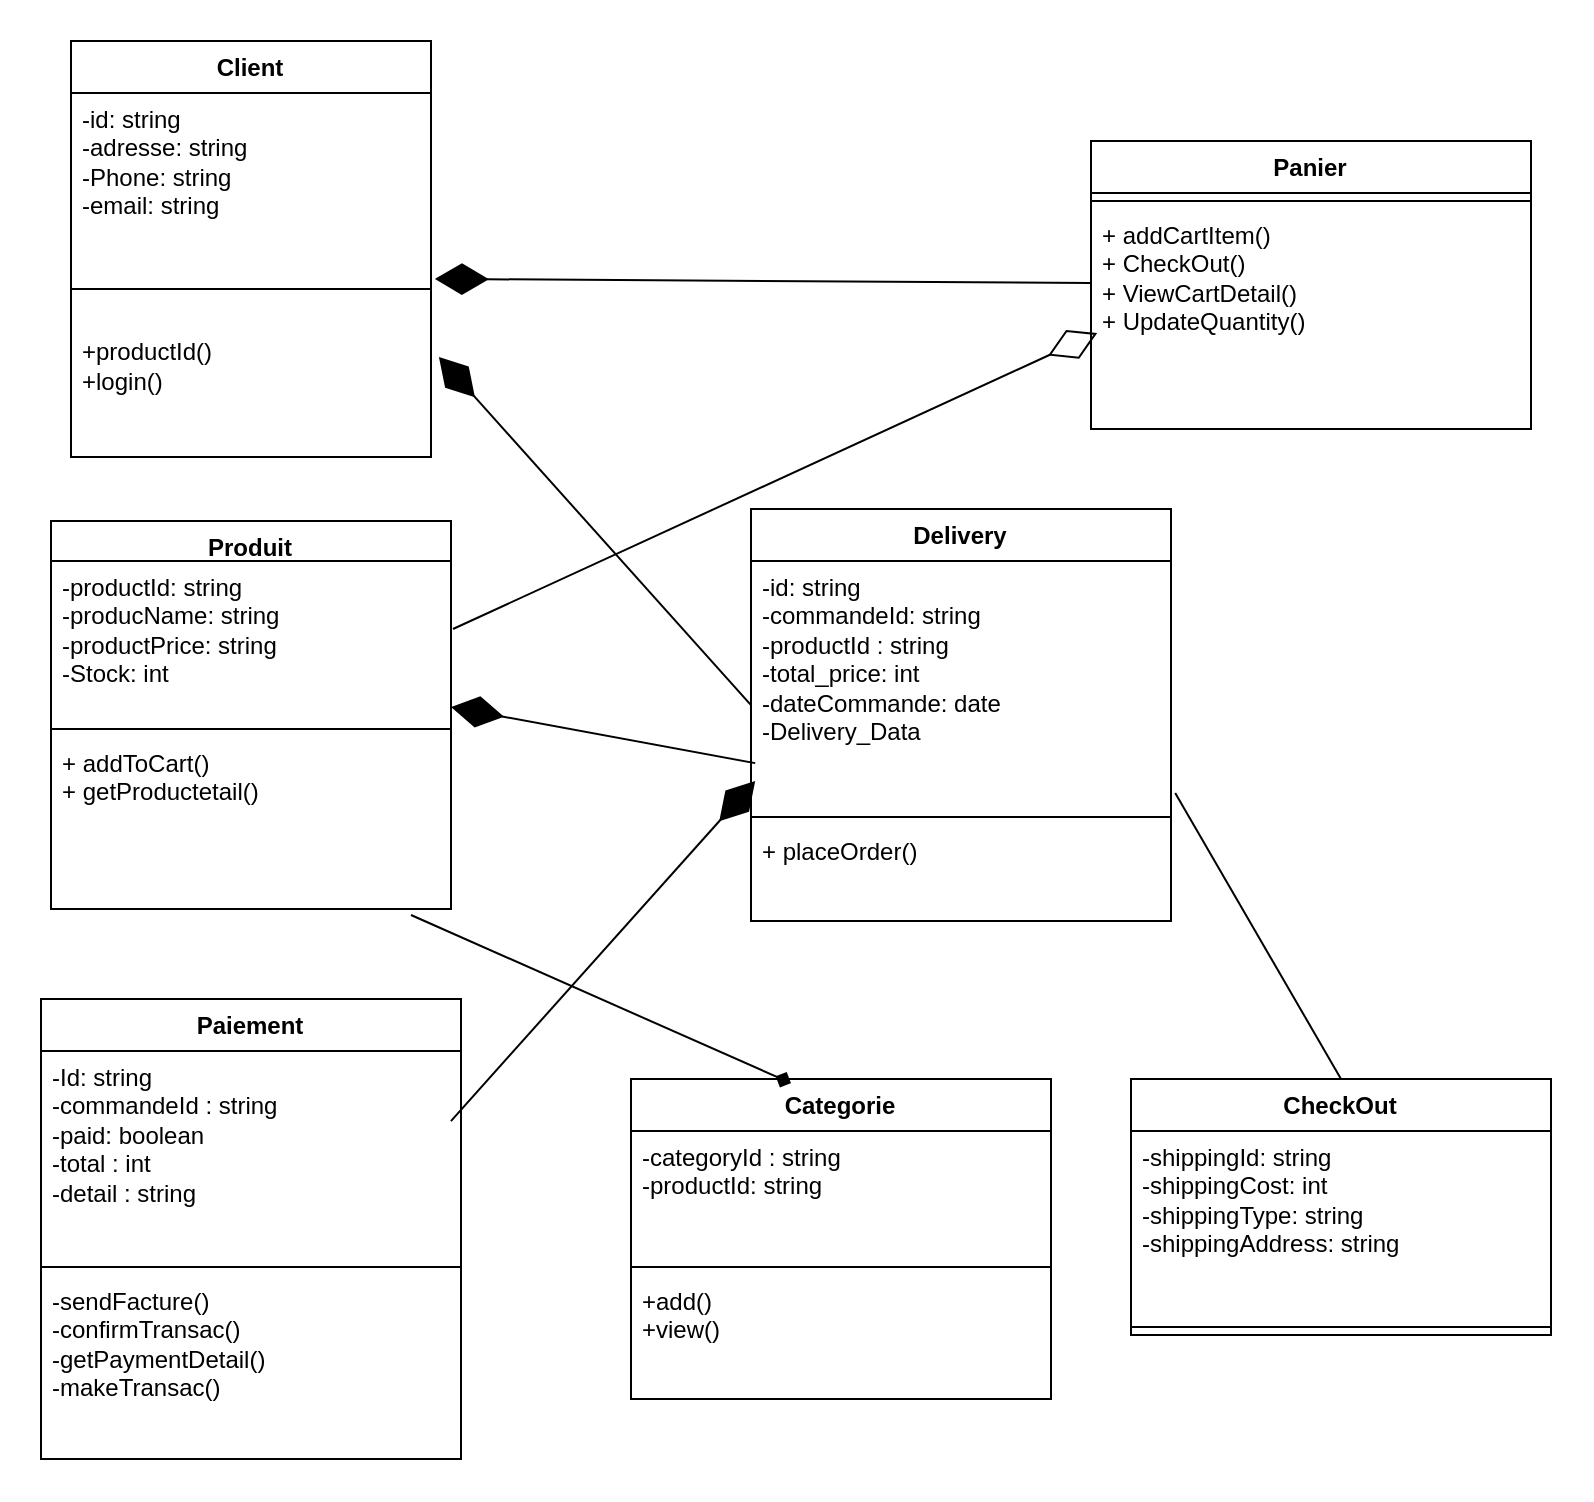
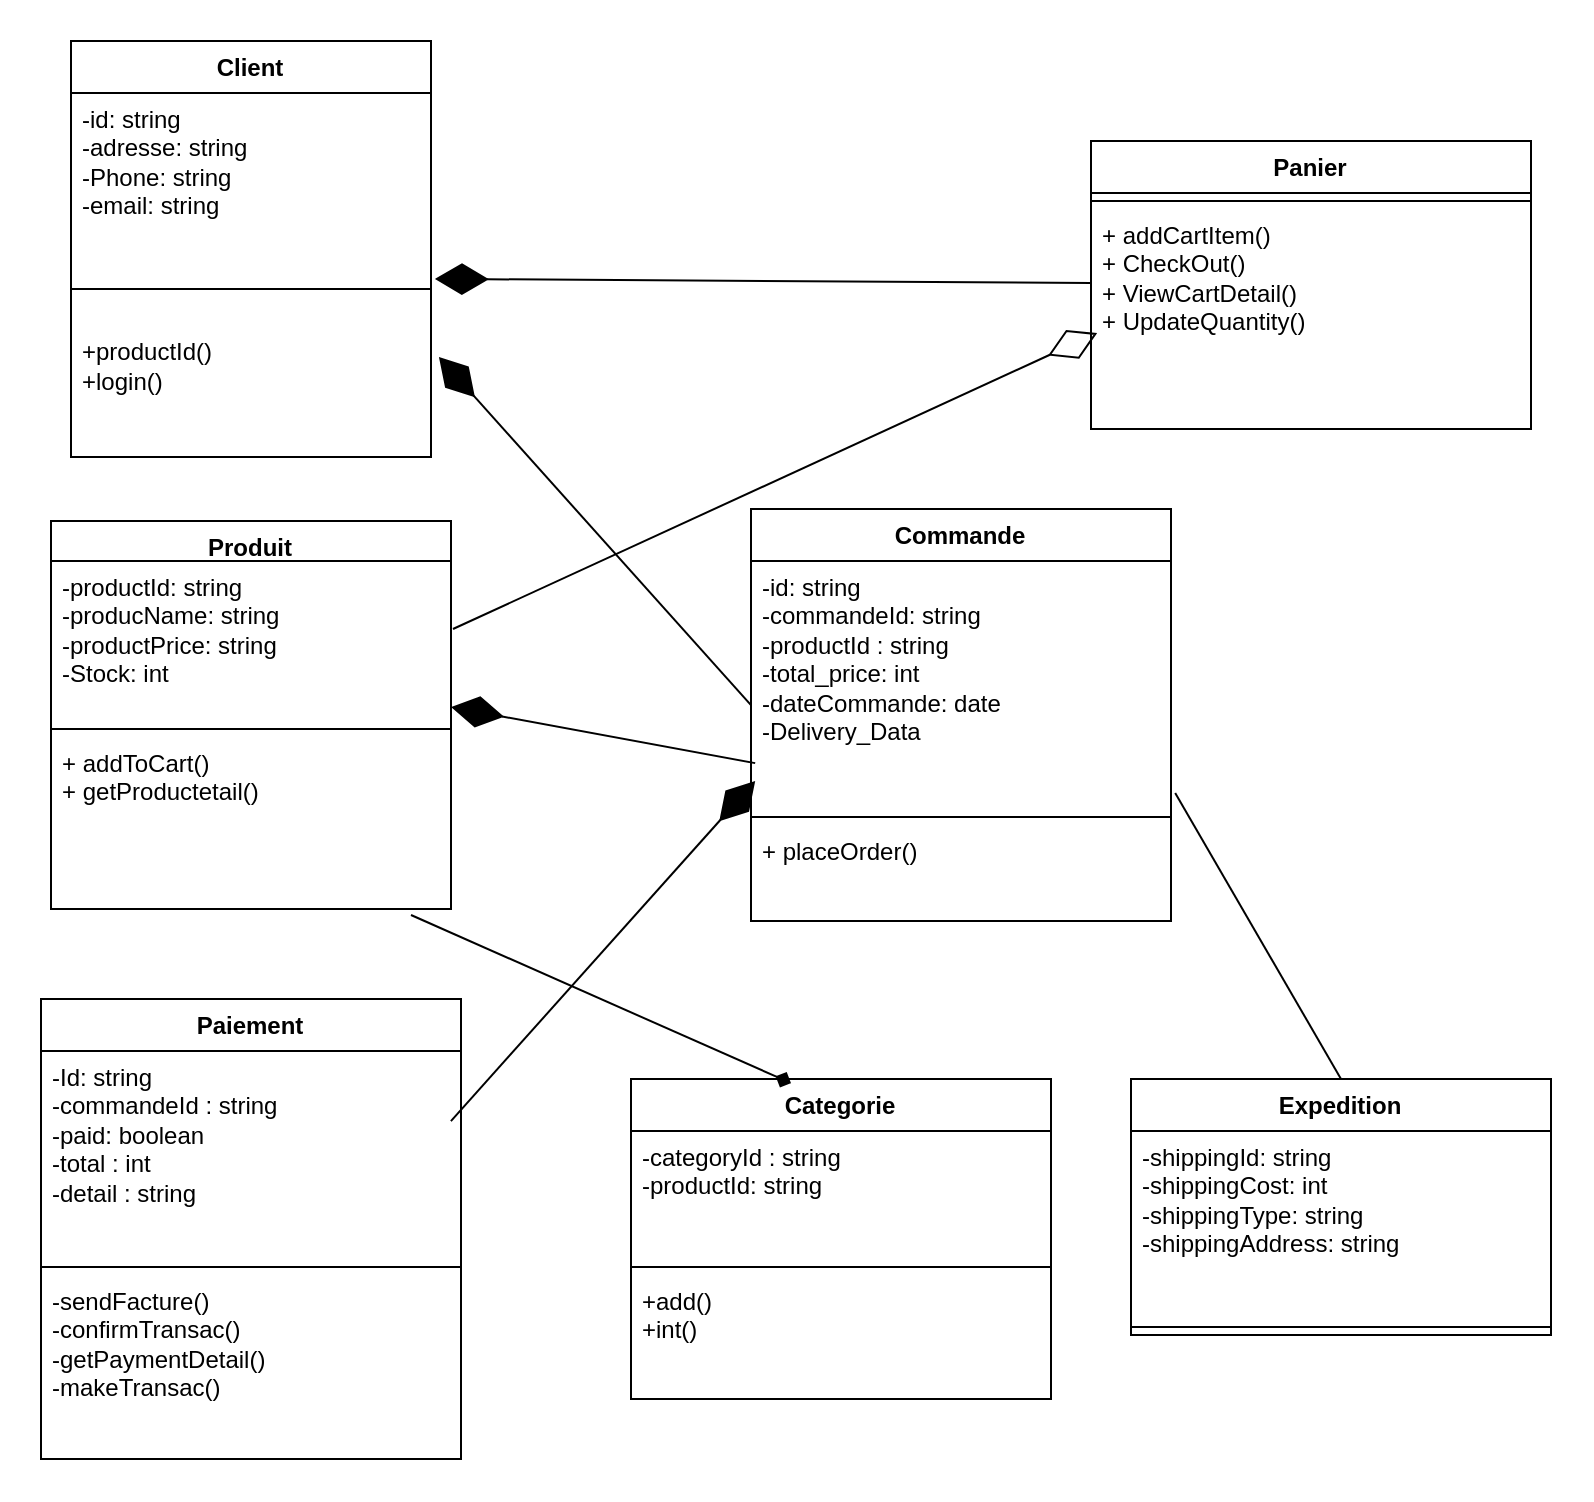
- <mxCell id="6" value="Delivery" style="swimlane;fontStyle=1;align=center;verticalAlign=top;childLayout=stackLayout;horizontal=1;startSize=26;horizontalStack=0;resizeParent=1;resizeParentMax=0;resizeLast=0;collapsible=1;marginBottom=0;whiteSpace=wrap;html=1;" vertex="1" parent="1"><mxGeometry x="375" y="254" width="210" height="206" as="geometry" /></mxCell>
+ <mxCell id="6" value="Commande" style="swimlane;fontStyle=1;align=center;verticalAlign=top;childLayout=stackLayout;horizontal=1;startSize=26;horizontalStack=0;resizeParent=1;resizeParentMax=0;resizeLast=0;collapsible=1;marginBottom=0;whiteSpace=wrap;html=1;" vertex="1" parent="1"><mxGeometry x="375" y="254" width="210" height="206" as="geometry" /></mxCell>
- <mxCell id="18" value="CheckOut" style="swimlane;fontStyle=1;align=center;verticalAlign=top;childLayout=stackLayout;horizontal=1;startSize=26;horizontalStack=0;resizeParent=1;resizeParentMax=0;resizeLast=0;collapsible=1;marginBottom=0;whiteSpace=wrap;html=1;" vertex="1" parent="1"><mxGeometry x="565" y="539" width="210" height="128" as="geometry" /></mxCell>
+ <mxCell id="18" value="Expedition" style="swimlane;fontStyle=1;align=center;verticalAlign=top;childLayout=stackLayout;horizontal=1;startSize=26;horizontalStack=0;resizeParent=1;resizeParentMax=0;resizeLast=0;collapsible=1;marginBottom=0;whiteSpace=wrap;html=1;" vertex="1" parent="1"><mxGeometry x="565" y="539" width="210" height="128" as="geometry" /></mxCell>
- <mxCell id="24" value="+add()&lt;div&gt;+view()&lt;/div&gt;" style="text;strokeColor=none;fillColor=none;align=left;verticalAlign=top;spacingLeft=4;spacingRight=4;overflow=hidden;rotatable=0;points=[[0,0.5],[1,0.5]];portConstraint=eastwest;whiteSpace=wrap;html=1;" vertex="1" parent="21"><mxGeometry y="98" width="210" height="62" as="geometry" /></mxCell>
+ <mxCell id="24" value="+add()&lt;div&gt;+int()&lt;/div&gt;" style="text;strokeColor=none;fillColor=none;align=left;verticalAlign=top;spacingLeft=4;spacingRight=4;overflow=hidden;rotatable=0;points=[[0,0.5],[1,0.5]];portConstraint=eastwest;whiteSpace=wrap;html=1;" vertex="1" parent="21"><mxGeometry y="98" width="210" height="62" as="geometry" /></mxCell>
